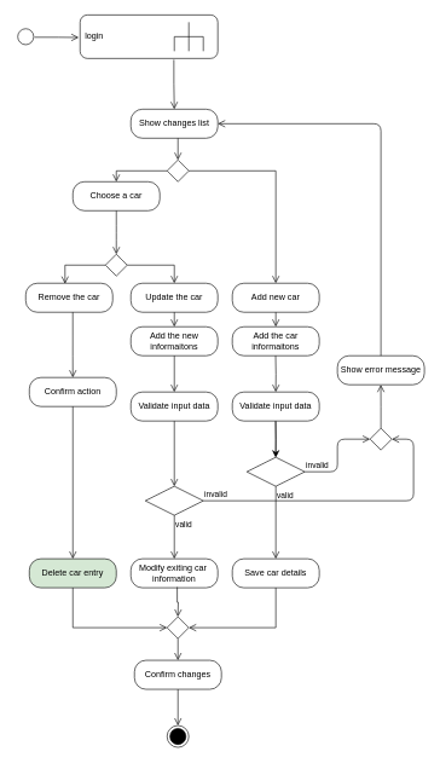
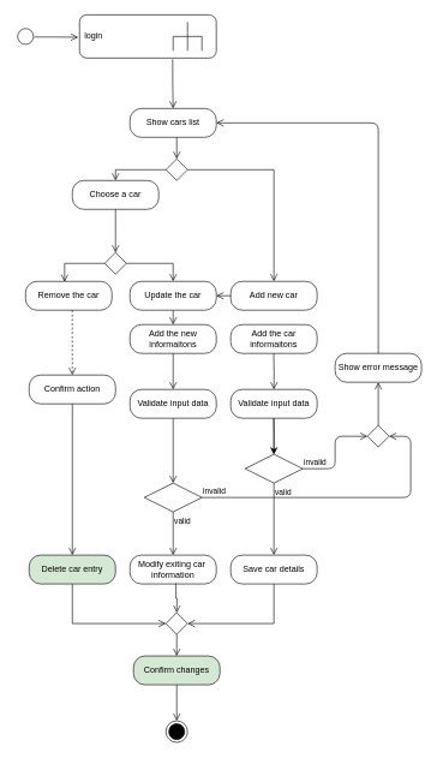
- <mxCell id="3" value="&lt;font style=&quot;color: rgb(0, 0, 0); background-color: light-dark(#ffffff, var(--ge-dark-color, #121212));&quot;&gt;Show changes list&lt;/font&gt;" style="rounded=1;whiteSpace=wrap;html=1;arcSize=40;labelBackgroundColor=none;" parent="1" vertex="1"><mxGeometry x="180" y="150" width="120" height="40" as="geometry" /></mxCell>
+ <mxCell id="3" value="&lt;font style=&quot;color: rgb(0, 0, 0); background-color: light-dark(#ffffff, var(--ge-dark-color, #121212));&quot;&gt;Show cars list&lt;/font&gt;" style="rounded=1;whiteSpace=wrap;html=1;arcSize=40;labelBackgroundColor=none;" parent="1" vertex="1"><mxGeometry x="180" y="150" width="120" height="40" as="geometry" /></mxCell>
- <mxCell id="8" value="" style="edgeStyle=orthogonalEdgeStyle;html=1;verticalAlign=bottom;endArrow=open;endSize=8;rounded=0;labelBackgroundColor=none;fontColor=default;entryX=0.5;entryY=0;entryDx=0;entryDy=0;" parent="1" source="7" target="21" edge="1"><mxGeometry relative="1" as="geometry"><mxPoint x="380" y="400" as="targetPoint" /></mxGeometry></mxCell>
+ <mxCell id="8" value="" style="edgeStyle=orthogonalEdgeStyle;html=1;verticalAlign=bottom;endArrow=open;endSize=8;rounded=0;labelBackgroundColor=none;fontColor=default;" parent="1" source="7" target="9" edge="1"><mxGeometry relative="1" as="geometry"><mxPoint x="380" y="400" as="targetPoint" /></mxGeometry></mxCell>
- <mxCell id="12" value="" style="edgeStyle=orthogonalEdgeStyle;html=1;verticalAlign=bottom;endArrow=open;endSize=8;rounded=0;labelBackgroundColor=none;fontColor=default;exitX=0.541;exitY=1;exitDx=0;exitDy=0;exitPerimeter=0;entryX=0.5;entryY=0;entryDx=0;entryDy=0;" parent="1" source="11" target="46" edge="1"><mxGeometry relative="1" as="geometry"><mxPoint x="100" y="600" as="targetPoint" /><Array as="points"><mxPoint x="100" y="490" /><mxPoint x="100" y="490" /></Array><mxPoint x="100" y="450" as="sourcePoint" /></mxGeometry></mxCell>
+ <mxCell id="12" value="" style="edgeStyle=orthogonalEdgeStyle;html=1;verticalAlign=bottom;endArrow=open;endSize=8;rounded=0;labelBackgroundColor=none;fontColor=default;exitX=0.541;exitY=1;exitDx=0;exitDy=0;exitPerimeter=0;entryX=0.5;entryY=0;entryDx=0;entryDy=0;dashed=1;" parent="1" source="11" target="46" edge="1"><mxGeometry relative="1" as="geometry"><mxPoint x="100" y="600" as="targetPoint" /><Array as="points"><mxPoint x="100" y="490" /><mxPoint x="100" y="490" /></Array><mxPoint x="100" y="450" as="sourcePoint" /></mxGeometry></mxCell>
- <mxCell id="18" value="Confirm changes" style="rounded=1;whiteSpace=wrap;html=1;arcSize=40;labelBackgroundColor=none;" parent="1" vertex="1"><mxGeometry x="185" y="910" width="120" height="40" as="geometry" /></mxCell>
+ <mxCell id="18" value="Confirm changes" style="rounded=1;whiteSpace=wrap;html=1;arcSize=40;labelBackgroundColor=none;fillColor=#d5e8d4;" parent="1" vertex="1"><mxGeometry x="185" y="910" width="120" height="40" as="geometry" /></mxCell>
